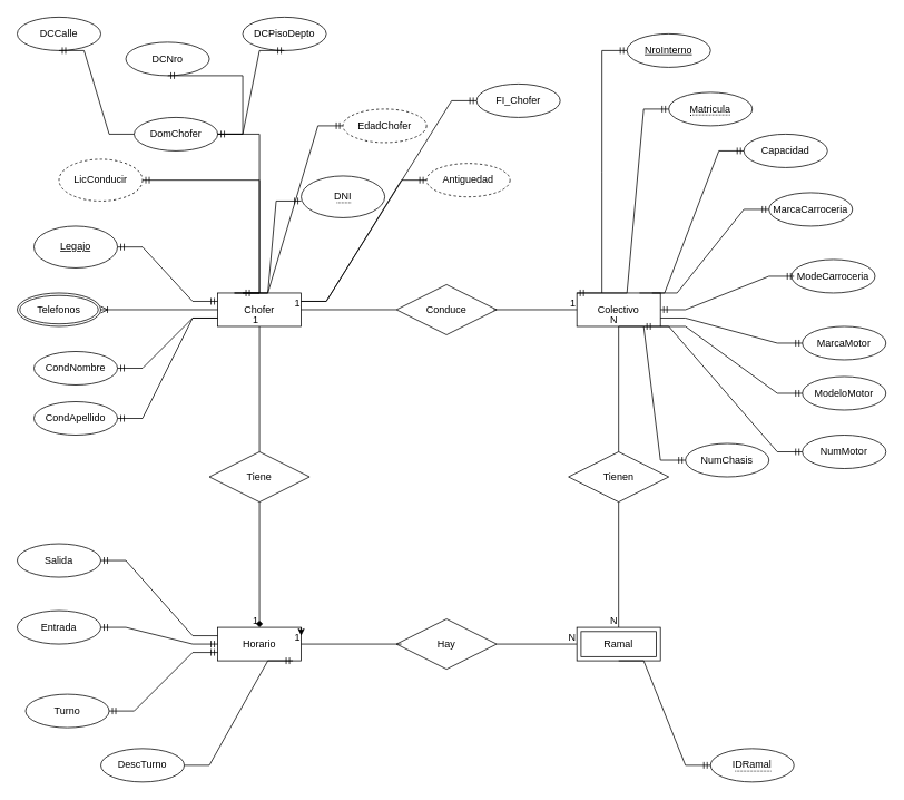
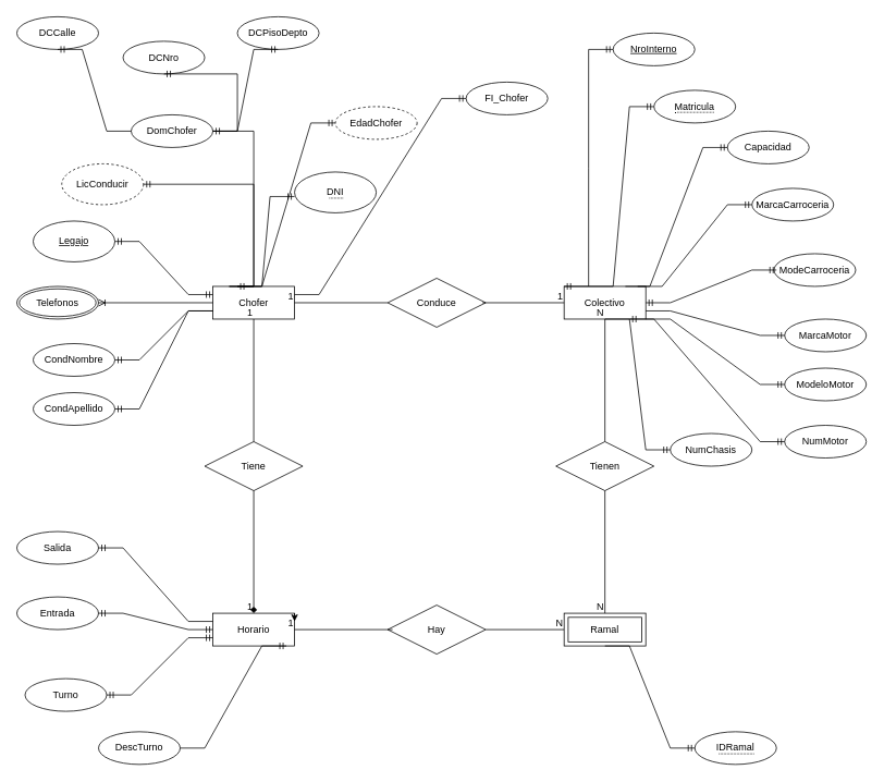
- <mxCell id="25" value="LicConducir" style="ellipse;whiteSpace=wrap;html=1;align=center;dashed=1;" vertex="1" parent="1"><mxGeometry x="70" y="190" width="100" height="50" as="geometry" /></mxCell>
+ <mxCell id="25" value="LicConducir" style="ellipse;whiteSpace=wrap;html=1;align=center;dashed=1;" vertex="1" parent="1"><mxGeometry x="75" y="200" width="100" height="50" as="geometry" /></mxCell>
- <mxCell id="45" value="" style="edgeStyle=entityRelationEdgeStyle;fontSize=12;html=1;endArrow=ERmandOne;rounded=0;exitX=1;exitY=0.25;exitDx=0;exitDy=0;entryX=0;entryY=0.5;entryDx=0;entryDy=0;" edge="1" parent="1" source="4" target="44"><mxGeometry width="100" height="100" relative="1" as="geometry"><mxPoint x="410" y="320" as="sourcePoint" /><mxPoint x="510" y="220" as="targetPoint" /></mxGeometry></mxCell>
- <mxCell id="44" value="Antiguedad" style="ellipse;whiteSpace=wrap;html=1;align=center;dashed=1;" vertex="1" parent="1"><mxGeometry x="510" y="195" width="100" height="40" as="geometry" /></mxCell>
